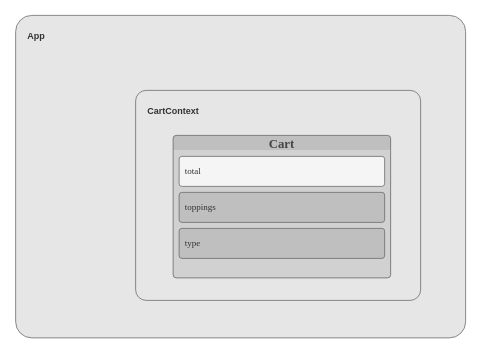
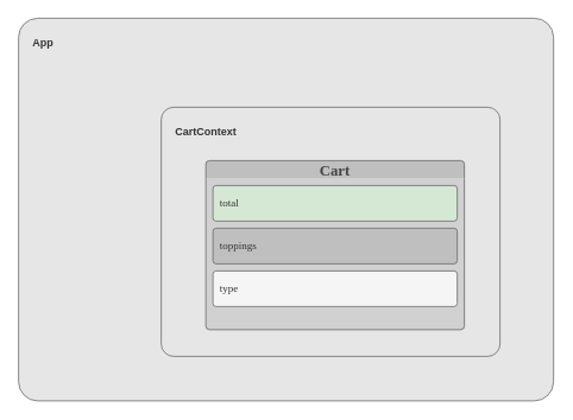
- <mxCell id="5" value="total" style="rounded=1;whiteSpace=wrap;html=1;fontSize=12;startSize=0;align=left;labelPosition=center;verticalLabelPosition=middle;verticalAlign=top;shadow=0;fontFamily=Merriweather sans;fontStyle=0;strokeColor=#666666;fillColor=#f5f5f5;arcSize=9;spacingTop=0;spacingLeft=0;fontSource=https%3A%2F%2Ffonts.googleapis.com%2Fcss%3Ffamily%3DMerriweather%2Bsans;fontColor=#333333;spacing=8;autosize=1;" parent="4" vertex="1"><mxGeometry x="8" y="28" width="274" height="40" as="geometry" /></mxCell>
+ <mxCell id="5" value="total" style="rounded=1;whiteSpace=wrap;html=1;fontSize=12;startSize=0;align=left;labelPosition=center;verticalLabelPosition=middle;verticalAlign=top;shadow=0;fontFamily=Merriweather sans;fontStyle=0;strokeColor=#666666;fillColor=#d5e8d4;arcSize=9;spacingTop=0;spacingLeft=0;fontSource=https%3A%2F%2Ffonts.googleapis.com%2Fcss%3Ffamily%3DMerriweather%2Bsans;fontColor=#333333;spacing=8;autosize=1;" parent="4" vertex="1"><mxGeometry x="8" y="28" width="274" height="40" as="geometry" /></mxCell>
- <mxCell id="7" value="type" style="rounded=1;whiteSpace=wrap;html=1;fontSize=12;startSize=0;align=left;labelPosition=center;verticalLabelPosition=middle;verticalAlign=top;shadow=0;fontFamily=Merriweather sans;fontStyle=0;strokeColor=#666666;fillColor=#bfbfbf;arcSize=9;spacingTop=0;spacingLeft=0;fontSource=https%3A%2F%2Ffonts.googleapis.com%2Fcss%3Ffamily%3DMerriweather%2Bsans;fontColor=#333333;spacing=8;autosize=1;" parent="4" vertex="1"><mxGeometry x="8" y="124" width="274" height="40" as="geometry" /></mxCell>
+ <mxCell id="7" value="type" style="rounded=1;whiteSpace=wrap;html=1;fontSize=12;startSize=0;align=left;labelPosition=center;verticalLabelPosition=middle;verticalAlign=top;shadow=0;fontFamily=Merriweather sans;fontStyle=0;strokeColor=#666666;fillColor=#f5f5f5;arcSize=9;spacingTop=0;spacingLeft=0;fontSource=https%3A%2F%2Ffonts.googleapis.com%2Fcss%3Ffamily%3DMerriweather%2Bsans;fontColor=#333333;spacing=8;autosize=1;" parent="4" vertex="1"><mxGeometry x="8" y="124" width="274" height="40" as="geometry" /></mxCell>
